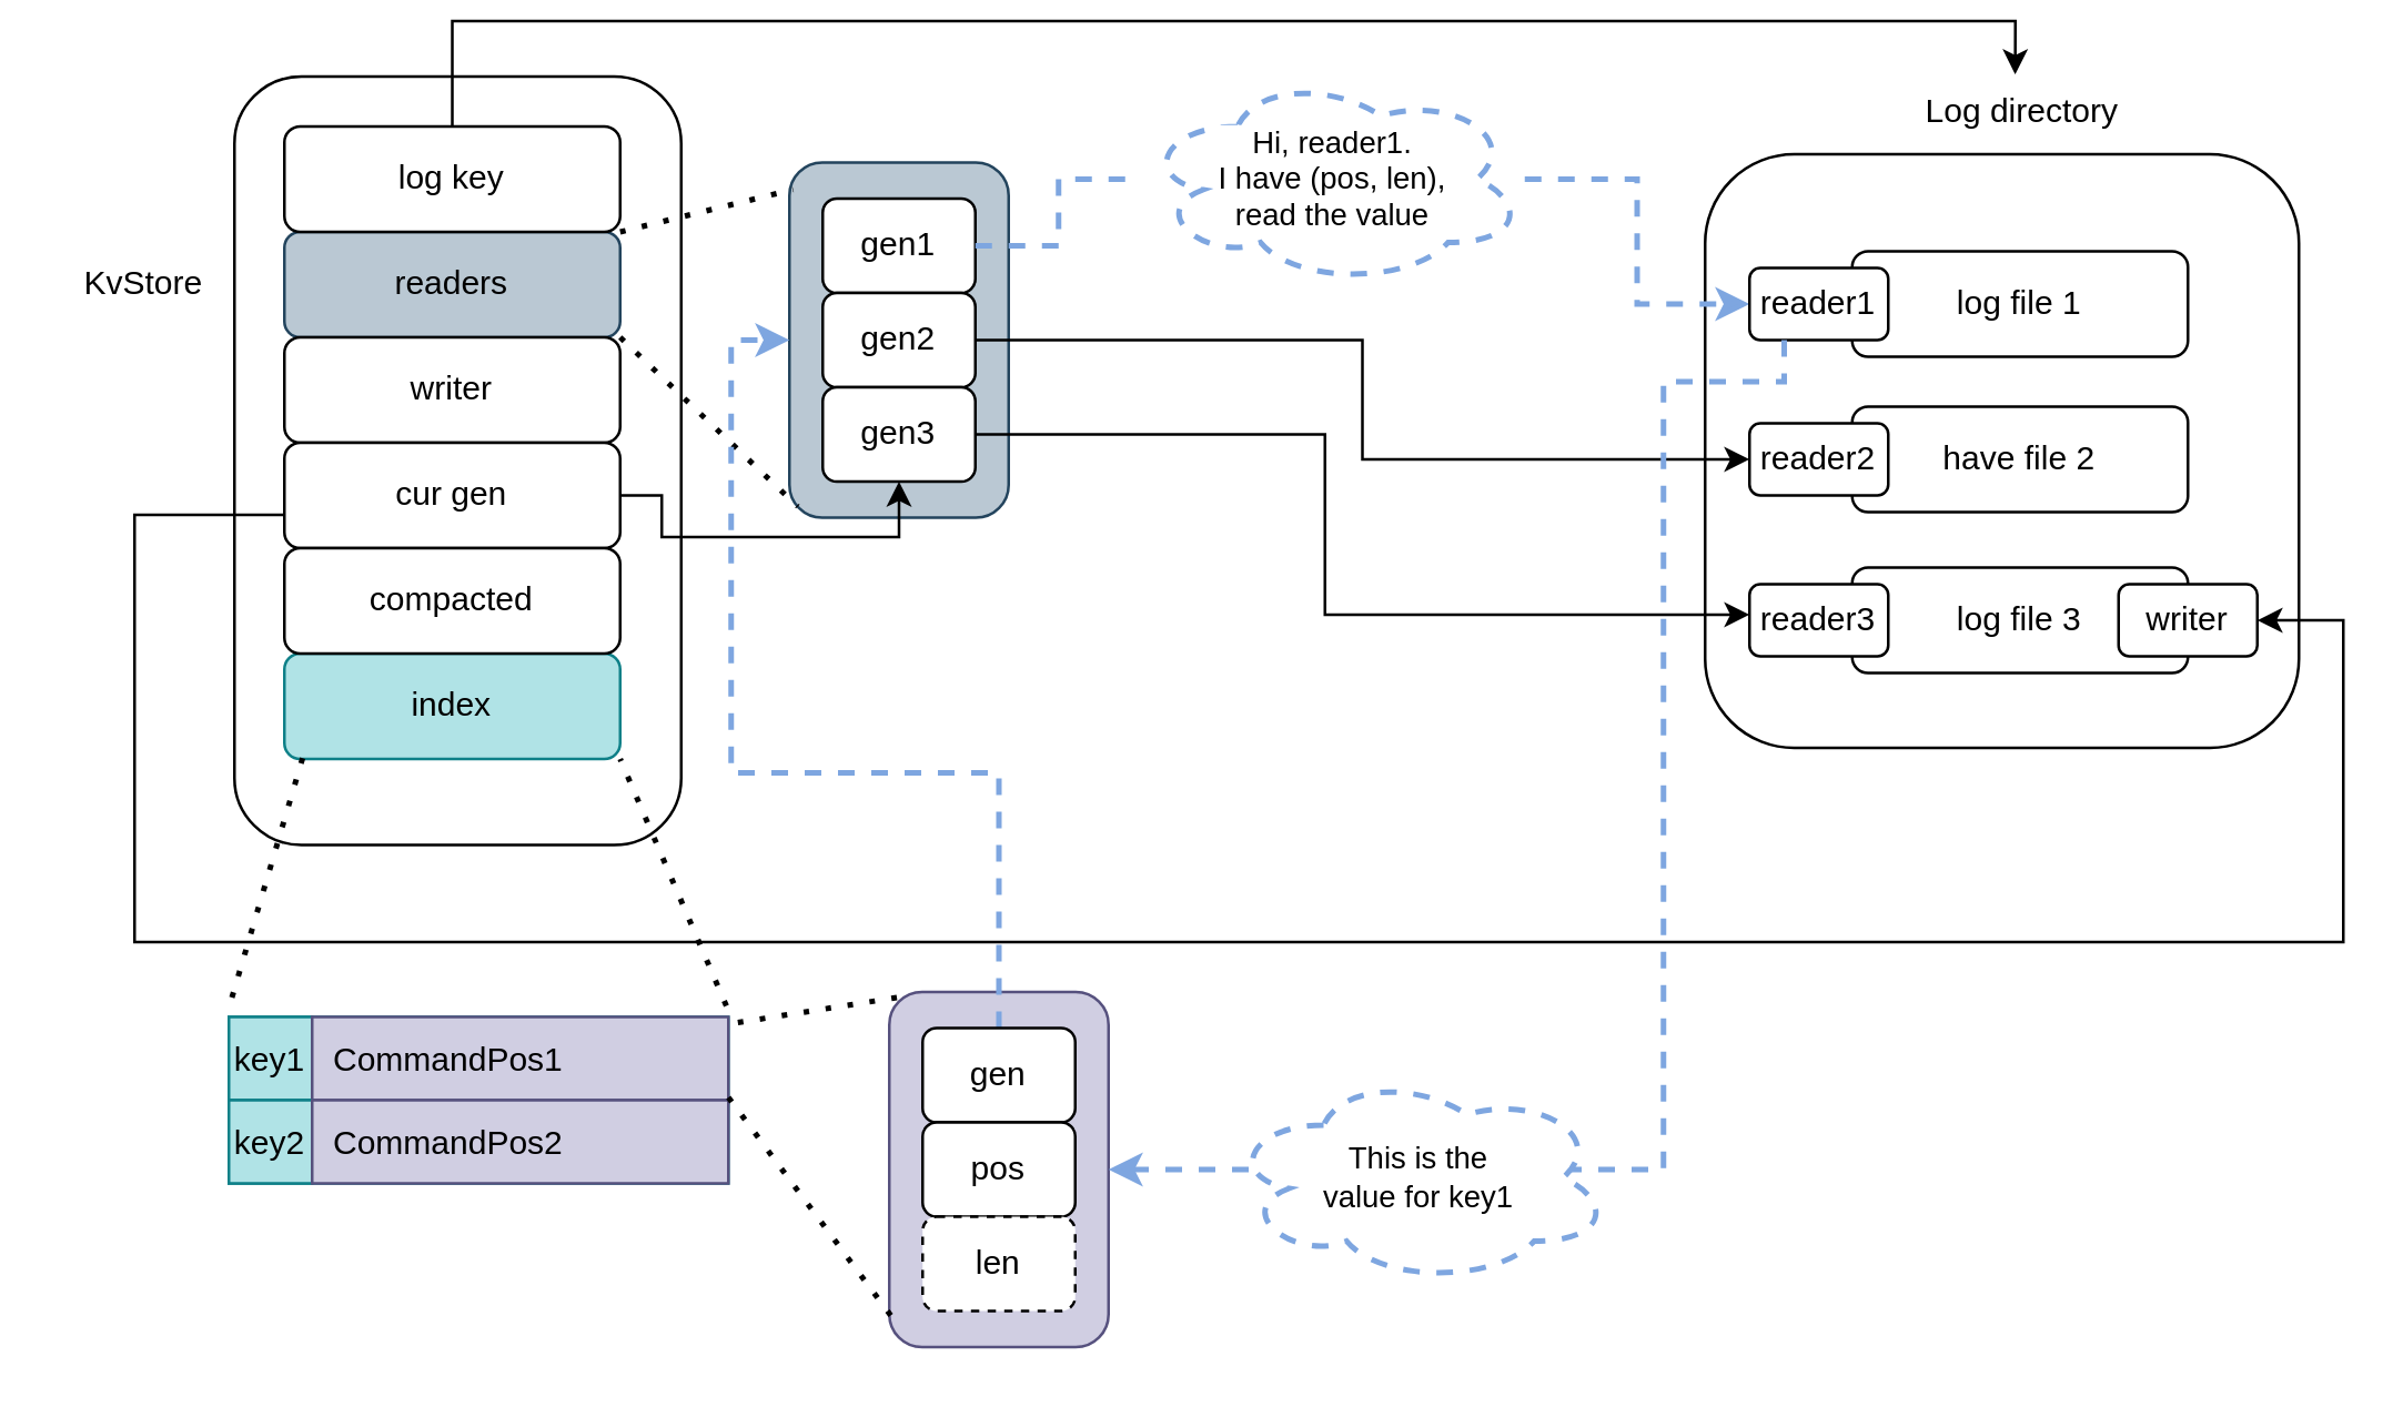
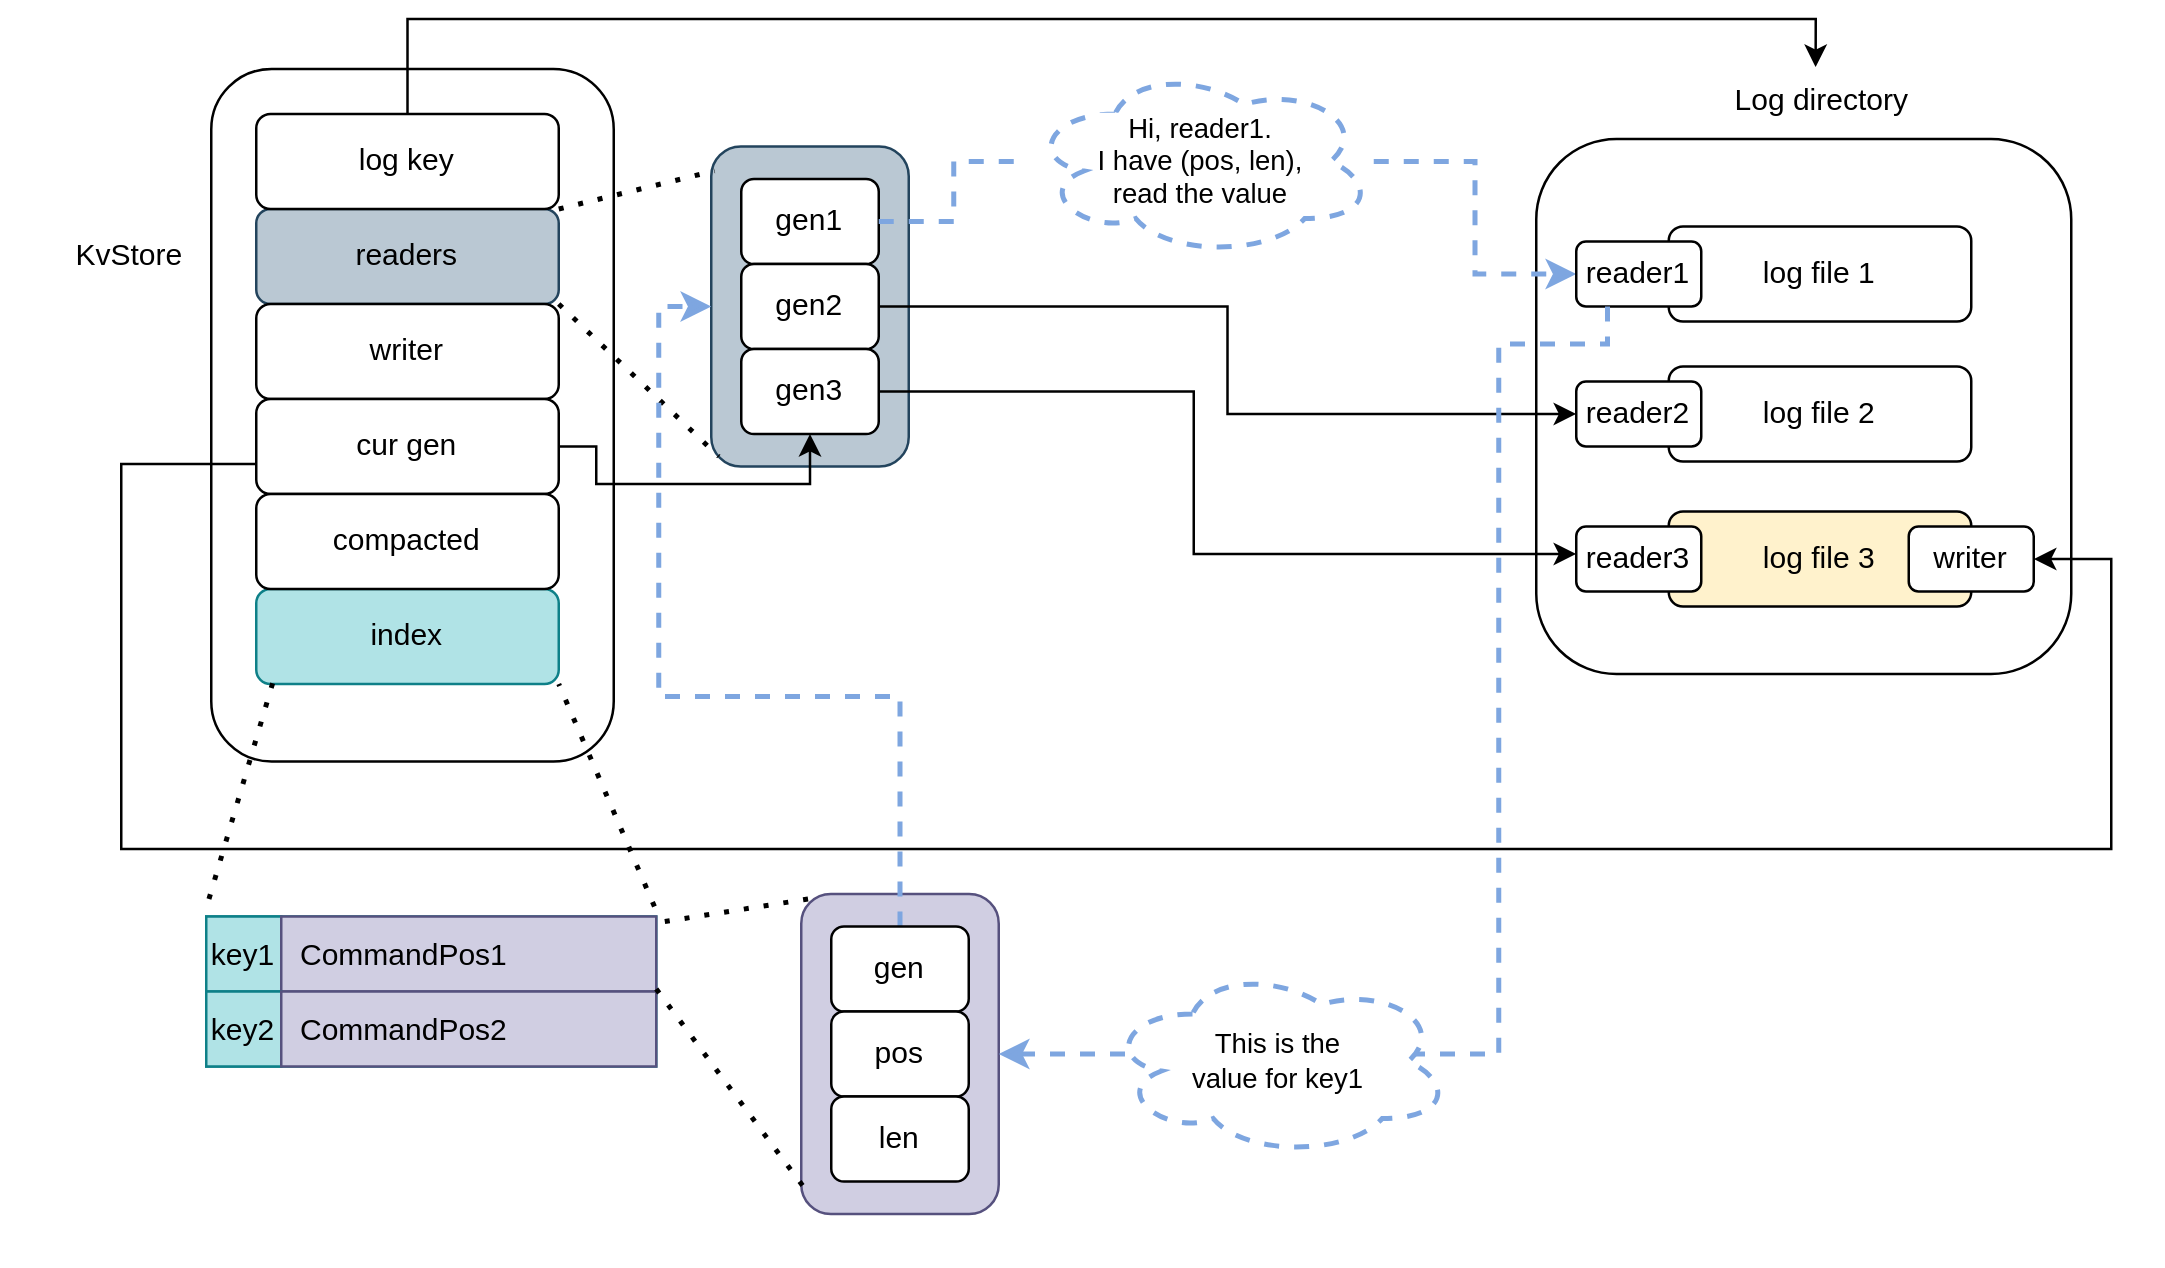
- <mxCell id="16" value="have file 2" style="rounded=1;whiteSpace=wrap;html=1;" vertex="1" parent="1"><mxGeometry x="667" y="140" width="121" height="38" as="geometry" /></mxCell>
+ <mxCell id="16" value="log file 2" style="rounded=1;whiteSpace=wrap;html=1;" vertex="1" parent="1"><mxGeometry x="667" y="140" width="121" height="38" as="geometry" /></mxCell>
- <mxCell id="17" value="log file 3" style="rounded=1;whiteSpace=wrap;html=1;" vertex="1" parent="1"><mxGeometry x="667" y="198" width="121" height="38" as="geometry" /></mxCell>
+ <mxCell id="17" value="log file 3" style="rounded=1;whiteSpace=wrap;html=1;fillColor=#fff2cc;" vertex="1" parent="1"><mxGeometry x="667" y="198" width="121" height="38" as="geometry" /></mxCell>
- <mxCell id="42" value="len" style="rounded=1;whiteSpace=wrap;html=1;dashed=1;" vertex="1" parent="1"><mxGeometry x="332" y="432" width="55" height="34" as="geometry" /></mxCell>
+ <mxCell id="42" value="len" style="rounded=1;whiteSpace=wrap;html=1;" vertex="1" parent="1"><mxGeometry x="332" y="432" width="55" height="34" as="geometry" /></mxCell>
